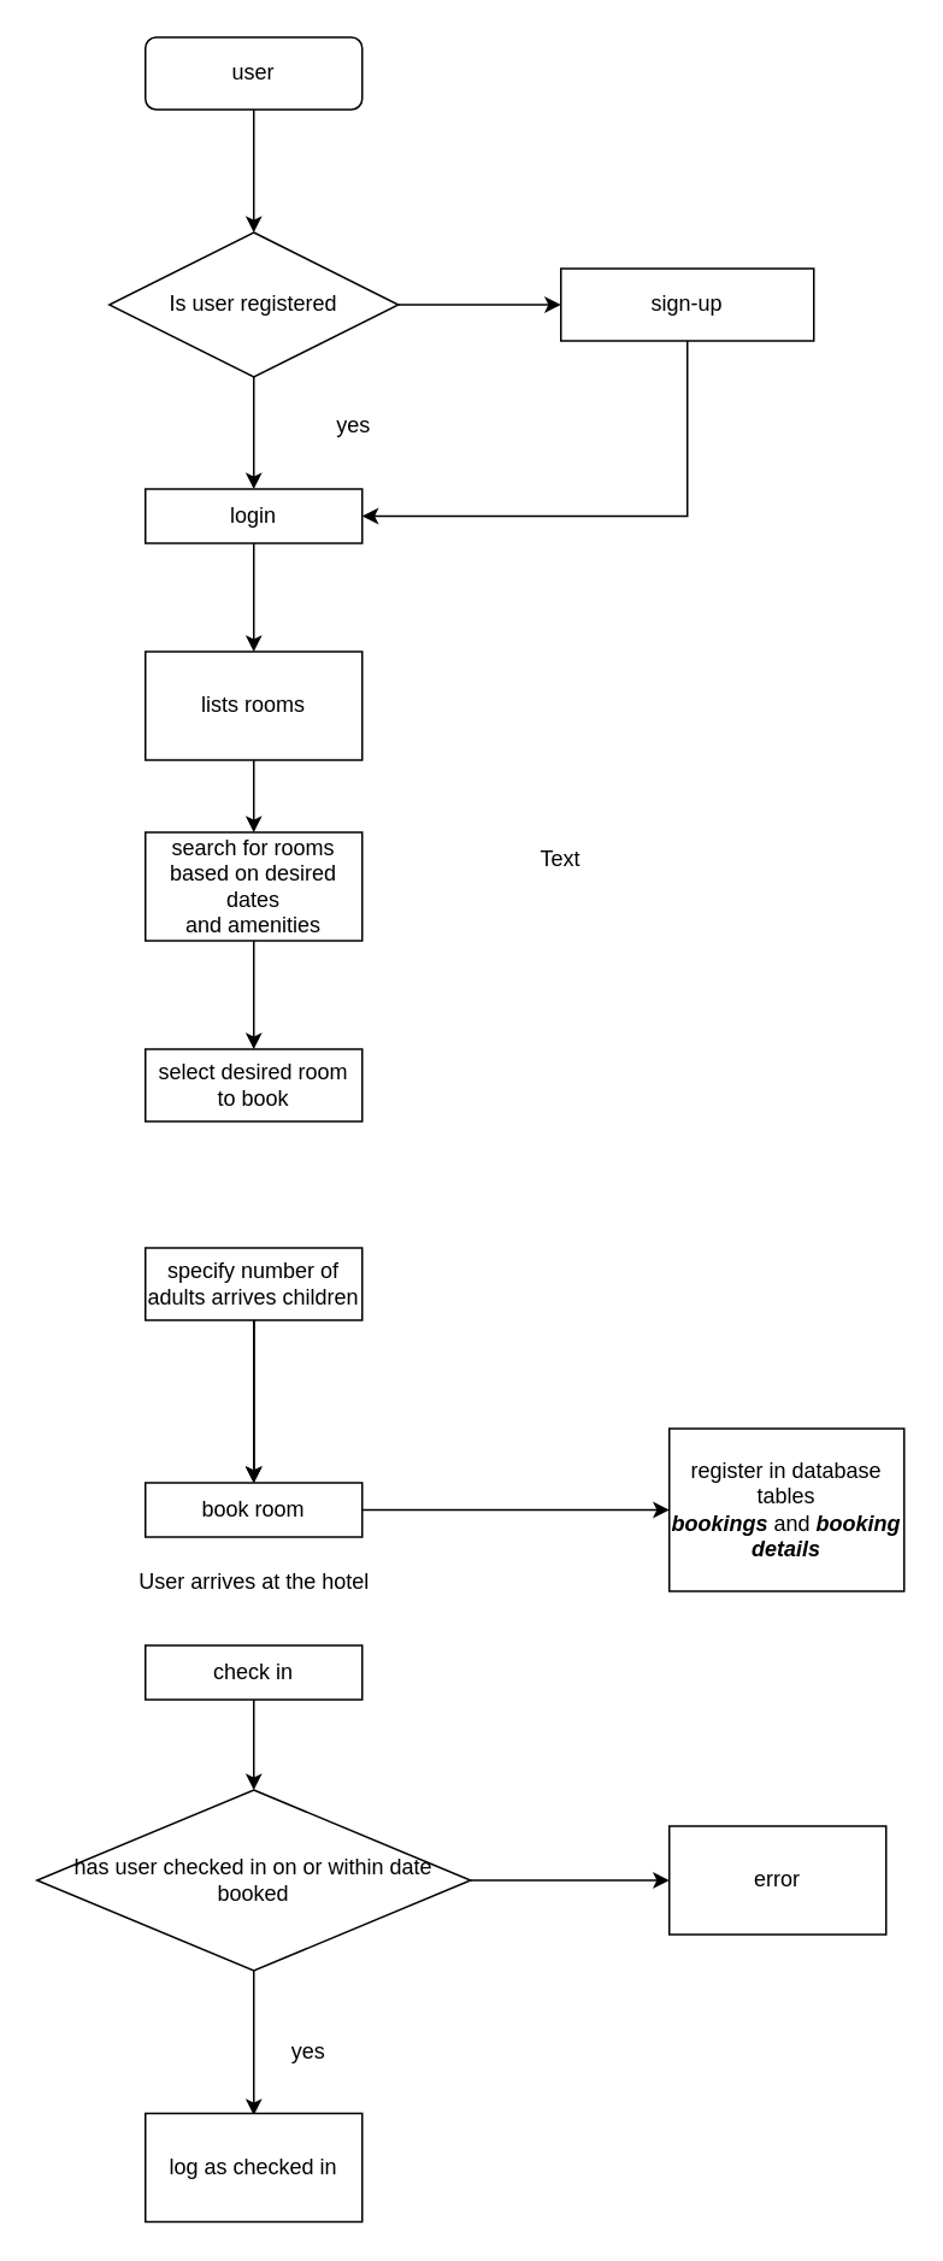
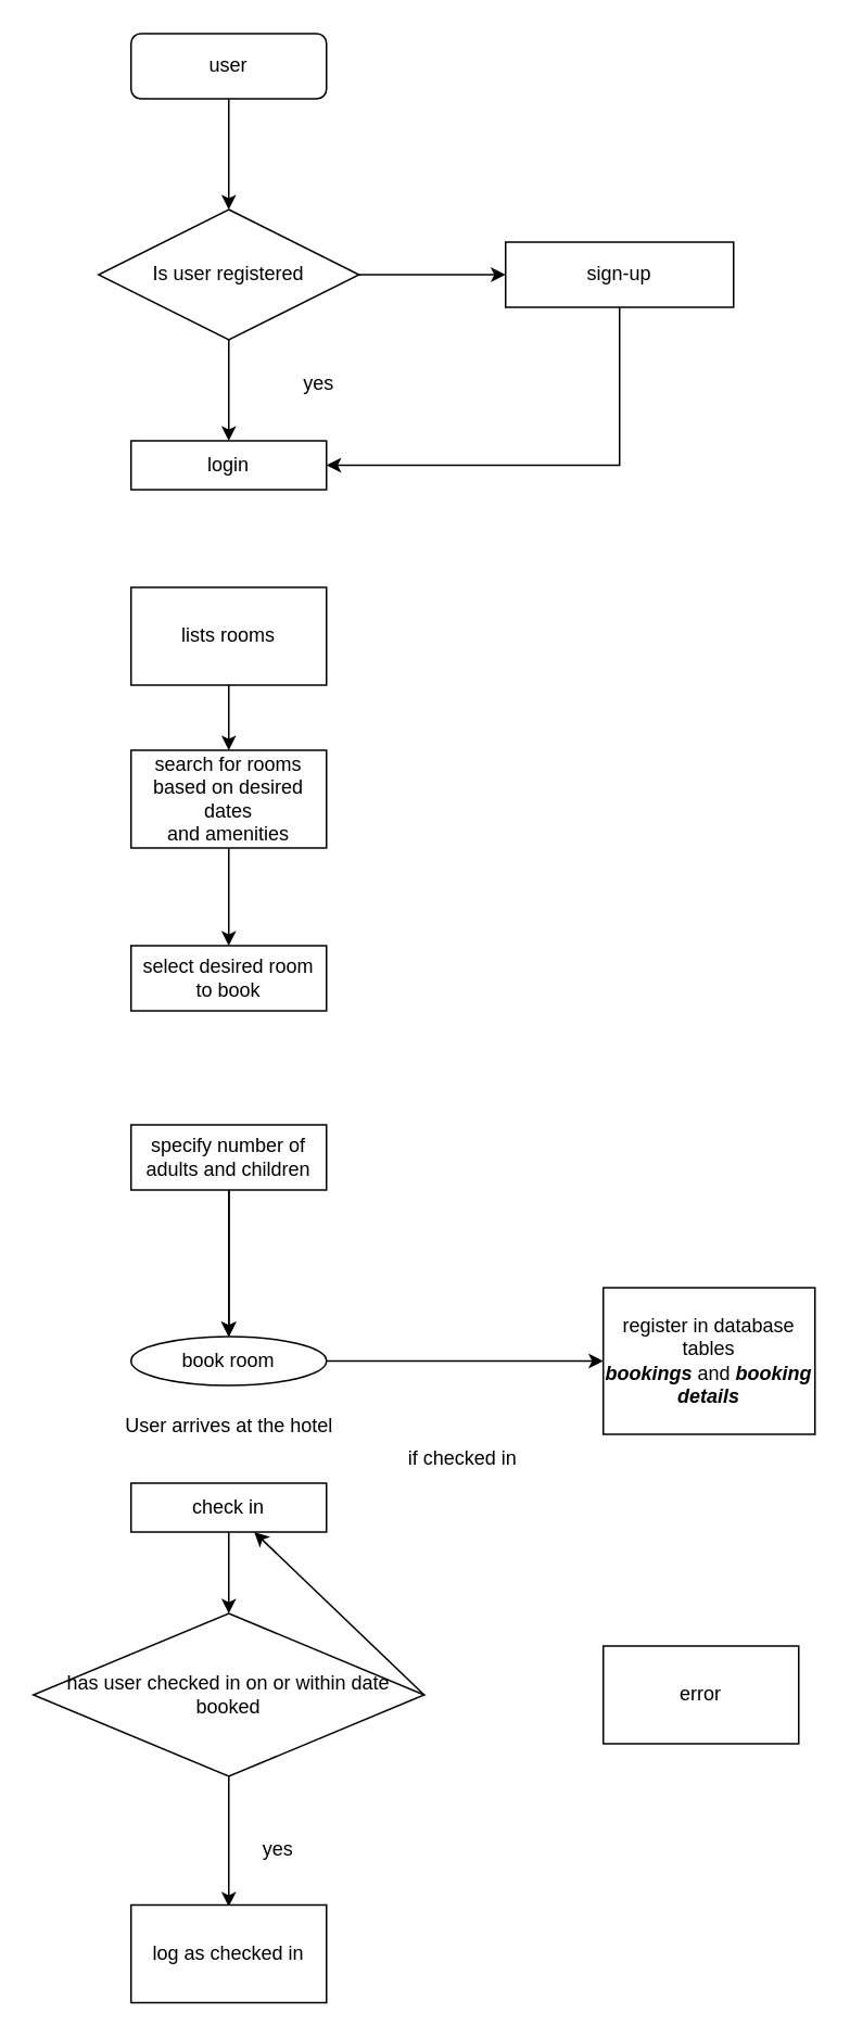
- <mxCell id="20" value="" style="endArrow=classic;html=1;rounded=0;exitX=0.5;exitY=1;exitDx=0;exitDy=0;entryX=0.5;entryY=0;entryDx=0;entryDy=0;" parent="1" source="6" target="9" edge="1"><mxGeometry width="50" height="50" relative="1" as="geometry"><mxPoint x="159" y="300" as="sourcePoint" /><mxPoint x="209" y="250" as="targetPoint" /></mxGeometry></mxCell>
- <mxCell id="34" value="Text" style="text;html=1;align=center;verticalAlign=middle;whiteSpace=wrap;rounded=0;" parent="1" vertex="1"><mxGeometry x="280" y="460" width="60" height="30" as="geometry" /></mxCell>
- <mxCell id="15" value="specify number of adults arrives children" style="rounded=0;whiteSpace=wrap;html=1;" parent="1" vertex="1"><mxGeometry x="80" y="690" width="120" height="40" as="geometry" /></mxCell>
+ <mxCell id="15" value="specify number of adults and children" style="rounded=0;whiteSpace=wrap;html=1;" parent="1" vertex="1"><mxGeometry x="80" y="690" width="120" height="40" as="geometry" /></mxCell>
- <mxCell id="17" value="book room" style="rounded=0;whiteSpace=wrap;html=1;" parent="1" vertex="1"><mxGeometry x="80" y="820" width="120" height="30" as="geometry" /></mxCell>
+ <mxCell id="17" value="book room" style="ellipse;whiteSpace=wrap;html=1;" parent="1" vertex="1"><mxGeometry x="80" y="820" width="120" height="30" as="geometry" /></mxCell>
+ <mxCell id="25" value="if checked in&amp;nbsp;" style="text;html=1;align=center;verticalAlign=middle;resizable=0;points=[];autosize=1;strokeColor=none;fillColor=none;" parent="1" vertex="1"><mxGeometry x="240" y="880" width="90" height="30" as="geometry" /></mxCell>
- <mxCell id="28" value="" style="endArrow=classic;html=1;rounded=0;entryX=0;entryY=0.5;entryDx=0;entryDy=0;exitX=1;exitY=0.5;exitDx=0;exitDy=0;" parent="1" source="27" target="29" edge="1"><mxGeometry width="50" height="50" relative="1" as="geometry"><mxPoint x="260" y="1040" as="sourcePoint" /><mxPoint x="310" y="990" as="targetPoint" /></mxGeometry></mxCell>
+ <mxCell id="28" value="" style="endArrow=classic;html=1;rounded=0;exitX=1;exitY=0.5;exitDx=0;exitDy=0;" parent="1" source="27" target="22" edge="1"><mxGeometry width="50" height="50" relative="1" as="geometry"><mxPoint x="260" y="1040" as="sourcePoint" /><mxPoint x="310" y="990" as="targetPoint" /></mxGeometry></mxCell>
